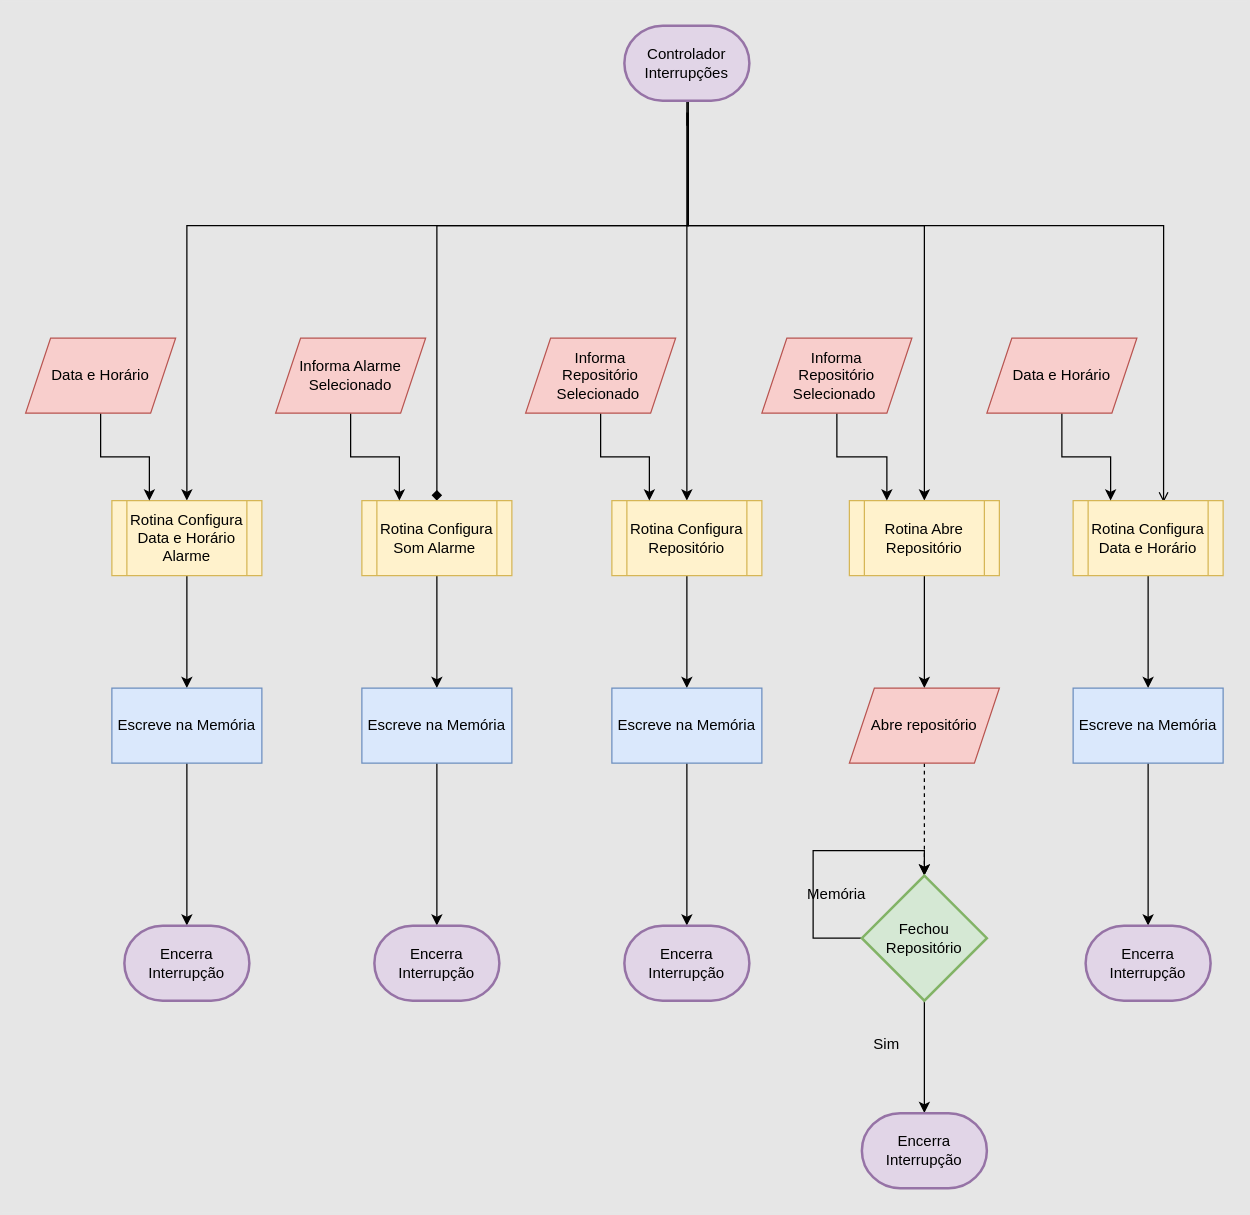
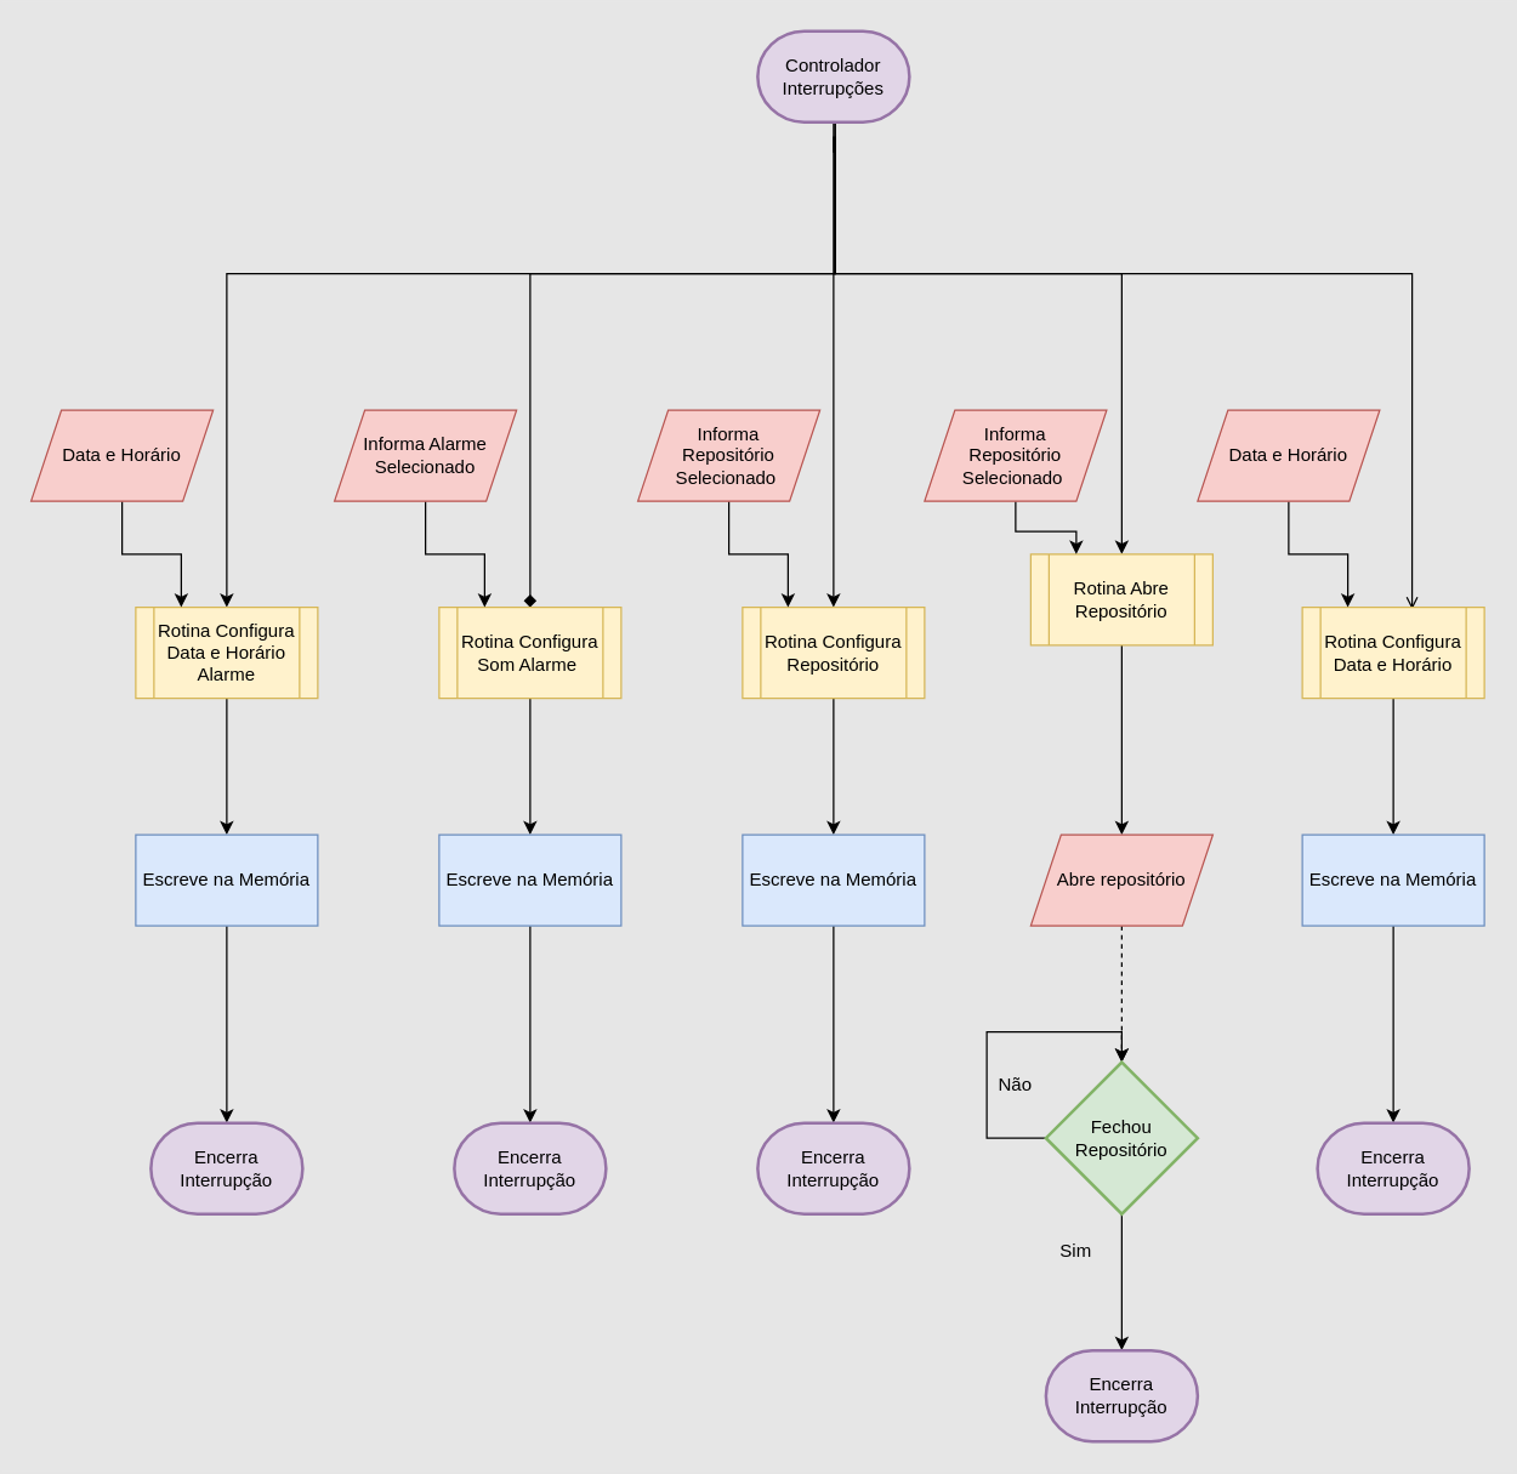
- <mxCell id="9" value="Rotina Abre Repositório" style="shape=process;whiteSpace=wrap;html=1;backgroundOutline=1;fillColor=#fff2cc;strokeColor=#d6b656;" vertex="1" parent="1"><mxGeometry x="679" y="400" width="120" height="60" as="geometry" /></mxCell>
+ <mxCell id="9" value="Rotina Abre Repositório" style="shape=process;whiteSpace=wrap;html=1;backgroundOutline=1;fillColor=#fff2cc;strokeColor=#d6b656;" vertex="1" parent="1"><mxGeometry x="679" y="365" width="120" height="60" as="geometry" /></mxCell>
- <mxCell id="36" value="Memória" style="text;html=1;strokeColor=none;fillColor=none;align=center;verticalAlign=middle;whiteSpace=wrap;rounded=0;" vertex="1" parent="1"><mxGeometry x="639" y="700" width="60" height="30" as="geometry" /></mxCell>
+ <mxCell id="36" value="Não" style="text;html=1;strokeColor=none;fillColor=none;align=center;verticalAlign=middle;whiteSpace=wrap;rounded=0;" vertex="1" parent="1"><mxGeometry x="639" y="700" width="60" height="30" as="geometry" /></mxCell>
- <mxCell id="40" value="Sim" style="text;html=1;strokeColor=none;fillColor=none;align=center;verticalAlign=middle;whiteSpace=wrap;rounded=0;" vertex="1" parent="1"><mxGeometry x="679" y="820" width="60" height="30" as="geometry" /></mxCell>
+ <mxCell id="40" value="Sim" style="text;html=1;strokeColor=none;fillColor=none;align=center;verticalAlign=middle;whiteSpace=wrap;rounded=0;" vertex="1" parent="1"><mxGeometry x="679" y="810" width="60" height="30" as="geometry" /></mxCell>
